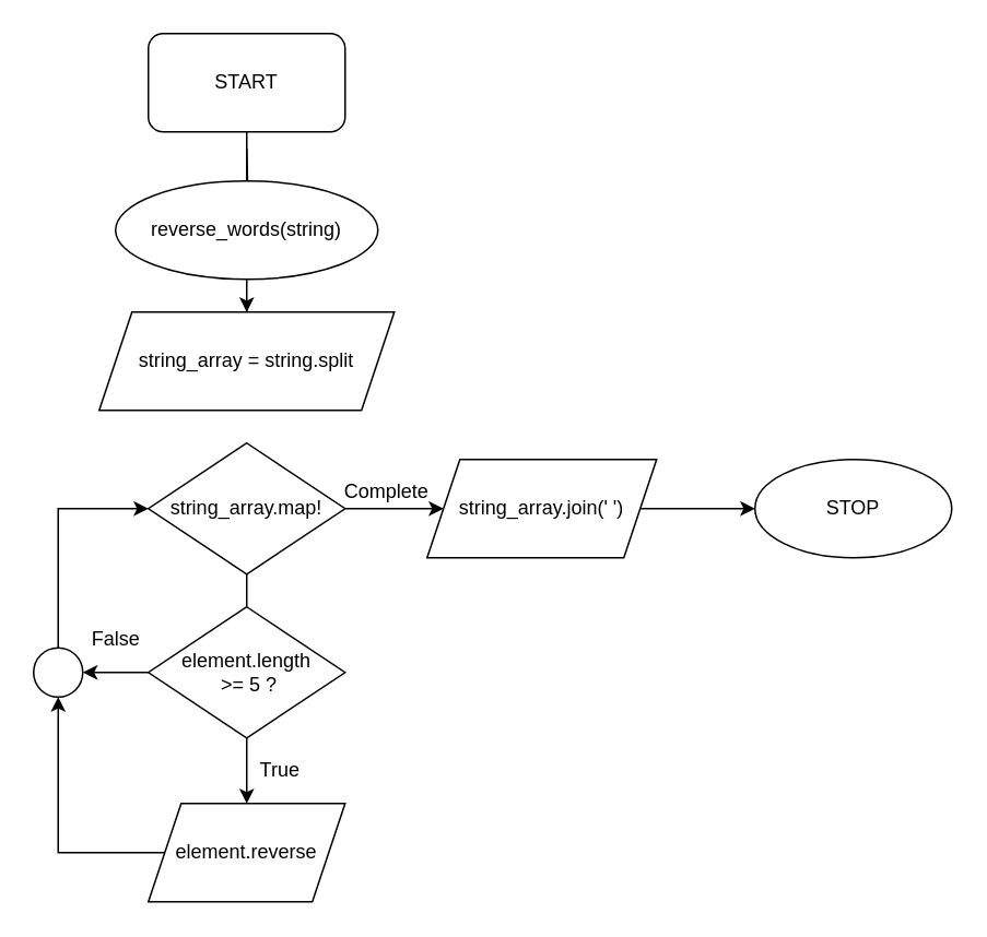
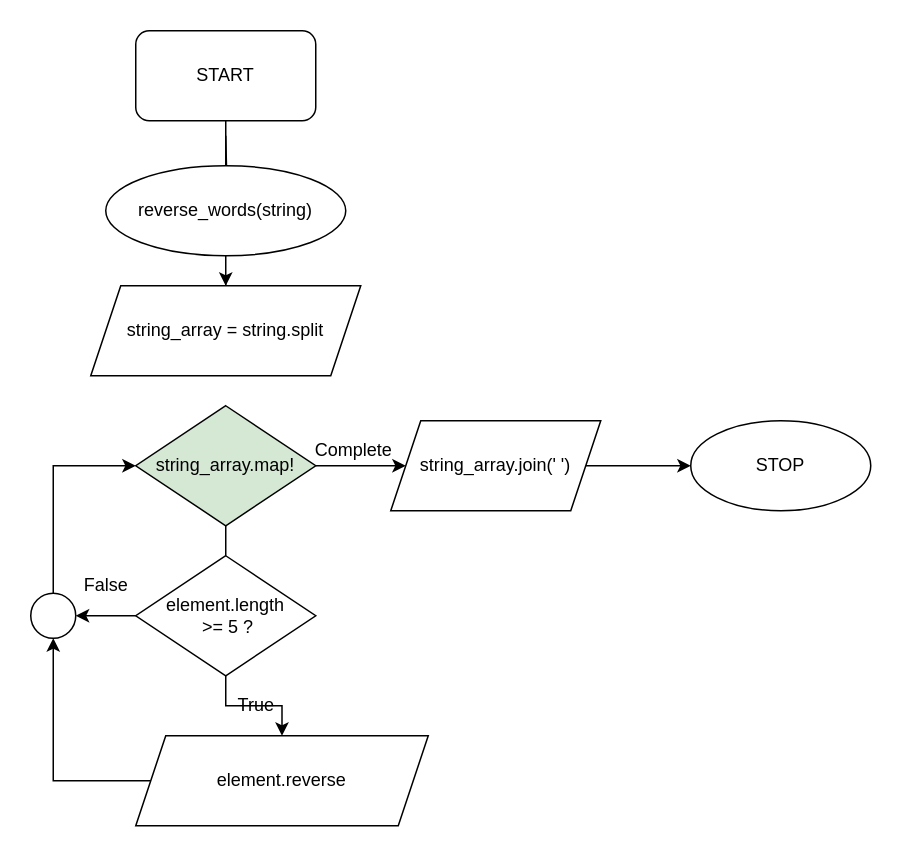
- <mxCell id="11" value="string_array.map!" style="rhombus;whiteSpace=wrap;html=1;" parent="1" vertex="1"><mxGeometry x="90" y="270" width="120" height="80" as="geometry" /></mxCell>
+ <mxCell id="11" value="string_array.map!" style="rhombus;whiteSpace=wrap;html=1;fillColor=#d5e8d4;" parent="1" vertex="1"><mxGeometry x="90" y="270" width="120" height="80" as="geometry" /></mxCell>
- <mxCell id="19" value="element.reverse" style="shape=parallelogram;perimeter=parallelogramPerimeter;whiteSpace=wrap;html=1;fixedSize=1;" parent="1" vertex="1"><mxGeometry x="90" y="490" width="120" height="60" as="geometry" /></mxCell>
+ <mxCell id="19" value="element.reverse" style="shape=parallelogram;perimeter=parallelogramPerimeter;whiteSpace=wrap;html=1;fixedSize=1;" parent="1" vertex="1"><mxGeometry x="90" y="490" width="195" height="60" as="geometry" /></mxCell>
